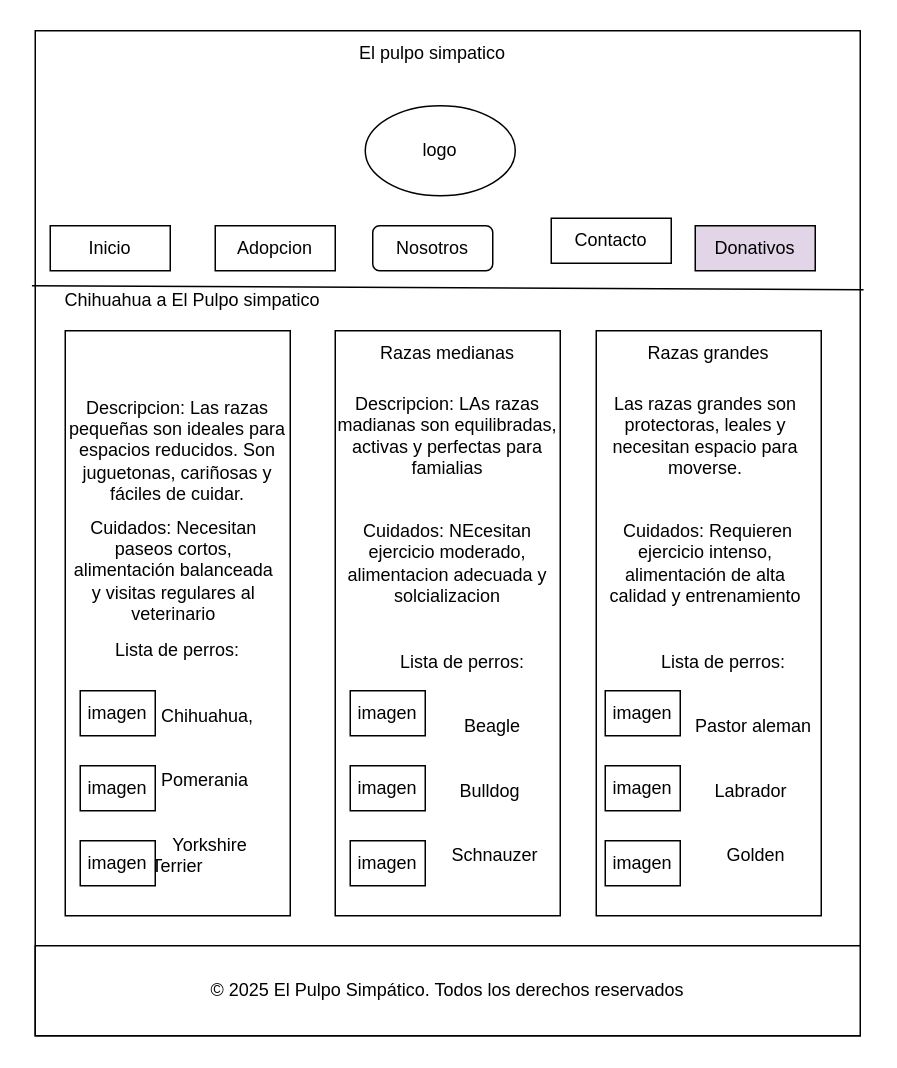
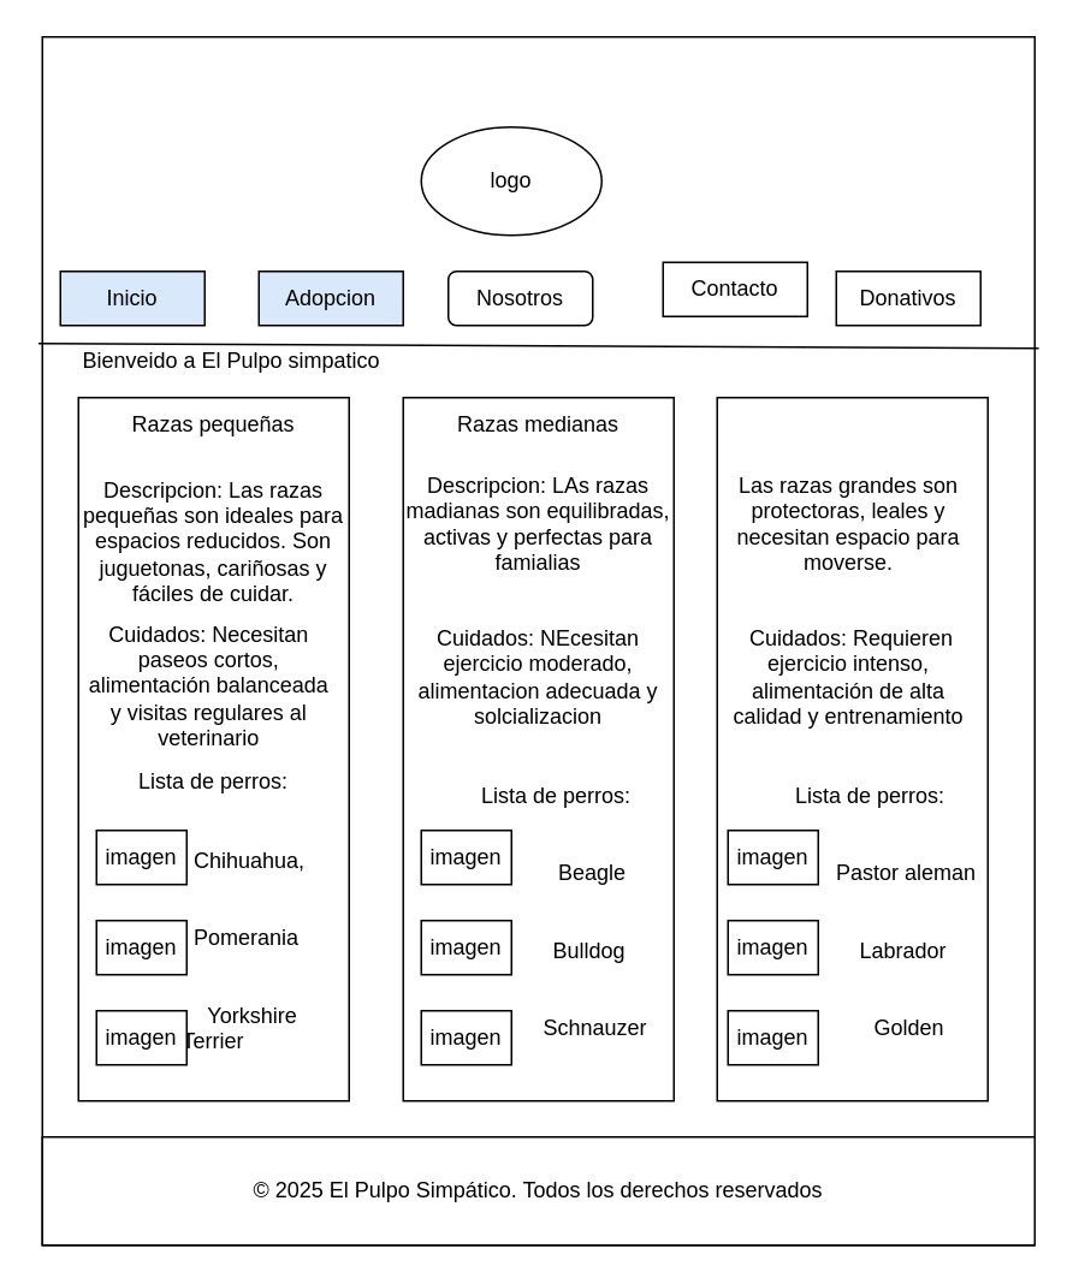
- <mxCell id="4" value="El pulpo simpatico" style="text;html=1;strokeColor=none;fillColor=none;align=center;verticalAlign=middle;whiteSpace=wrap;rounded=0;" vertex="1" parent="1"><mxGeometry x="223" width="130" height="30" as="geometry" y="20" /></mxCell>
- <mxCell id="3" value="logo" style="ellipse;whiteSpace=wrap;html=1;" vertex="1" parent="1"><mxGeometry x="243" y="70" width="100" height="60" as="geometry" /></mxCell>
+ <mxCell id="3" value="logo" style="ellipse;whiteSpace=wrap;html=1;" vertex="1" parent="1"><mxGeometry x="233" y="70" width="100" height="60" as="geometry" /></mxCell>
- <mxCell id="6" value="Inicio" style="rounded=0;whiteSpace=wrap;html=1;" vertex="1" parent="1"><mxGeometry x="33" y="150" width="80" height="30" as="geometry" /></mxCell>
+ <mxCell id="6" value="Inicio" style="rounded=0;whiteSpace=wrap;html=1;fillColor=#dae8fc;" vertex="1" parent="1"><mxGeometry x="33" y="150" width="80" height="30" as="geometry" /></mxCell>
- <mxCell id="7" value="Adopcion" style="rounded=0;whiteSpace=wrap;html=1;" vertex="1" parent="1"><mxGeometry x="143" y="150" width="80" height="30" as="geometry" /></mxCell>
+ <mxCell id="7" value="Adopcion" style="rounded=0;whiteSpace=wrap;html=1;fillColor=#dae8fc;" vertex="1" parent="1"><mxGeometry x="143" y="150" width="80" height="30" as="geometry" /></mxCell>
- <mxCell id="10" value="Donativos" style="rounded=0;whiteSpace=wrap;html=1;fillColor=#e1d5e7;" vertex="1" parent="1"><mxGeometry x="463" y="150" width="80" height="30" as="geometry" /></mxCell>
+ <mxCell id="10" value="Donativos" style="rounded=0;whiteSpace=wrap;html=1;" vertex="1" parent="1"><mxGeometry x="463" y="150" width="80" height="30" as="geometry" /></mxCell>
- <mxCell id="36" value="Chihuahua a El Pulpo simpatico" style="text;html=1;strokeColor=none;fillColor=none;align=center;verticalAlign=middle;whiteSpace=wrap;rounded=0;" vertex="1" parent="1"><mxGeometry x="23" y="180" width="210" height="40" as="geometry" /></mxCell>
+ <mxCell id="36" value="Bienveido a El Pulpo simpatico" style="text;html=1;strokeColor=none;fillColor=none;align=center;verticalAlign=middle;whiteSpace=wrap;rounded=0;" vertex="1" parent="1"><mxGeometry x="23" y="180" width="210" height="40" as="geometry" /></mxCell>
+ <mxCell id="14" value="Razas pequeñas" style="text;html=1;strokeColor=none;fillColor=none;align=center;verticalAlign=middle;whiteSpace=wrap;rounded=0;" vertex="1" parent="1"><mxGeometry x="63" y="220" width="110" height="30" as="geometry" /></mxCell>
- <mxCell id="23" value="Razas grandes" style="text;html=1;strokeColor=none;fillColor=none;align=center;verticalAlign=middle;whiteSpace=wrap;rounded=0;" vertex="1" parent="1"><mxGeometry x="397" y="220" width="150" height="30" as="geometry" /></mxCell>
